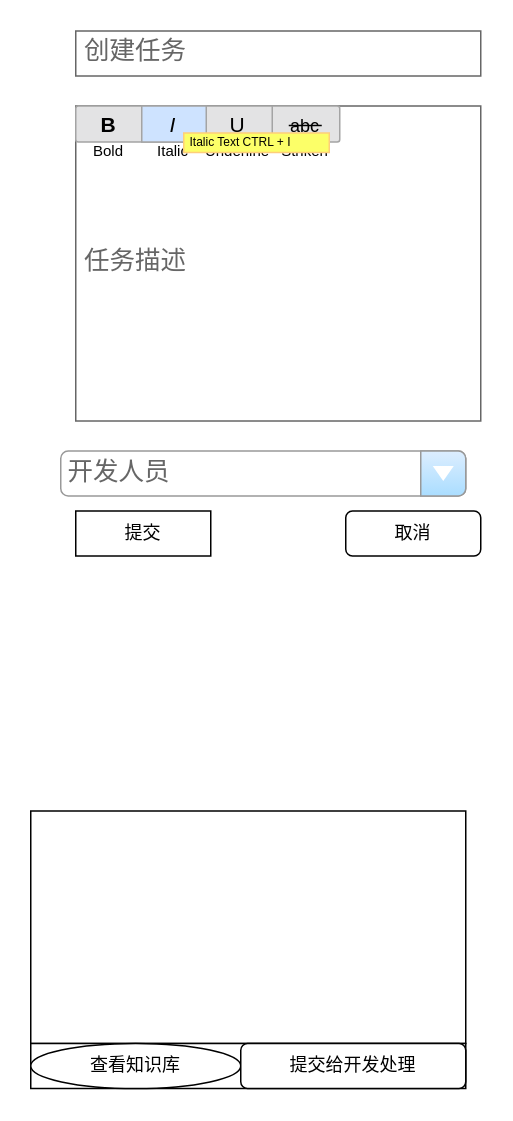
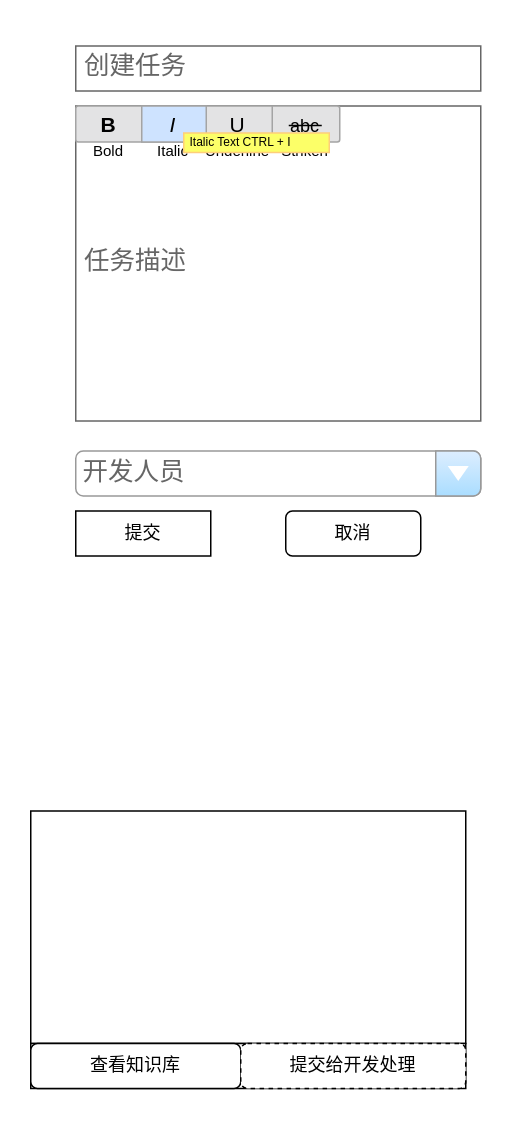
- <mxCell id="2" value="创建任务" style="strokeWidth=1;shadow=0;dashed=0;align=center;html=1;shape=mxgraph.mockup.text.textBox;fontColor=#666666;align=left;fontSize=17;spacingLeft=4;spacingTop=-3;strokeColor=#666666;mainText=" vertex="1" parent="1"><mxGeometry x="50" y="20" width="270" height="30" as="geometry" /></mxCell>
+ <mxCell id="2" value="创建任务" style="strokeWidth=1;shadow=0;dashed=0;align=center;html=1;shape=mxgraph.mockup.text.textBox;fontColor=#666666;align=left;fontSize=17;spacingLeft=4;spacingTop=-3;strokeColor=#666666;mainText=" vertex="1" parent="1"><mxGeometry x="50" y="30" width="270" height="30" as="geometry" /></mxCell>
- <mxCell id="4" value="开发人员" style="strokeWidth=1;shadow=0;dashed=0;align=center;html=1;shape=mxgraph.mockup.forms.comboBox;strokeColor=#999999;fillColor=#ddeeff;align=left;fillColor2=#aaddff;mainText=;fontColor=#666666;fontSize=17;spacingLeft=3;" vertex="1" parent="1"><mxGeometry x="40" y="300" width="270" height="30" as="geometry" /></mxCell>
+ <mxCell id="4" value="开发人员" style="strokeWidth=1;shadow=0;dashed=0;align=center;html=1;shape=mxgraph.mockup.forms.comboBox;strokeColor=#999999;fillColor=#ddeeff;align=left;fillColor2=#aaddff;mainText=;fontColor=#666666;fontSize=17;spacingLeft=3;" vertex="1" parent="1"><mxGeometry x="50" y="300" width="270" height="30" as="geometry" /></mxCell>
- <mxCell id="11" value="取消" style="rounded=1;whiteSpace=wrap;html=1;align=center;" vertex="1" parent="1"><mxGeometry x="230" y="340" width="90" height="30" as="geometry" /></mxCell>
+ <mxCell id="11" value="取消" style="rounded=1;whiteSpace=wrap;html=1;align=center;" vertex="1" parent="1"><mxGeometry x="190" y="340" width="90" height="30" as="geometry" /></mxCell>
- <mxCell id="8" value="查看知识库" style="ellipse;whiteSpace=wrap;html=1;" vertex="1" parent="1"><mxGeometry x="20" y="695" width="140" height="30" as="geometry" /></mxCell>
+ <mxCell id="8" value="查看知识库" style="rounded=1;whiteSpace=wrap;html=1;" vertex="1" parent="1"><mxGeometry x="20" y="695" width="140" height="30" as="geometry" /></mxCell>
- <mxCell id="9" value="提交给开发处理" style="rounded=1;whiteSpace=wrap;html=1;" vertex="1" parent="1"><mxGeometry x="160" y="695" width="150" height="30" as="geometry" /></mxCell>
+ <mxCell id="9" value="提交给开发处理" style="rounded=1;whiteSpace=wrap;html=1;dashed=1;" vertex="1" parent="1"><mxGeometry x="160" y="695" width="150" height="30" as="geometry" /></mxCell>
